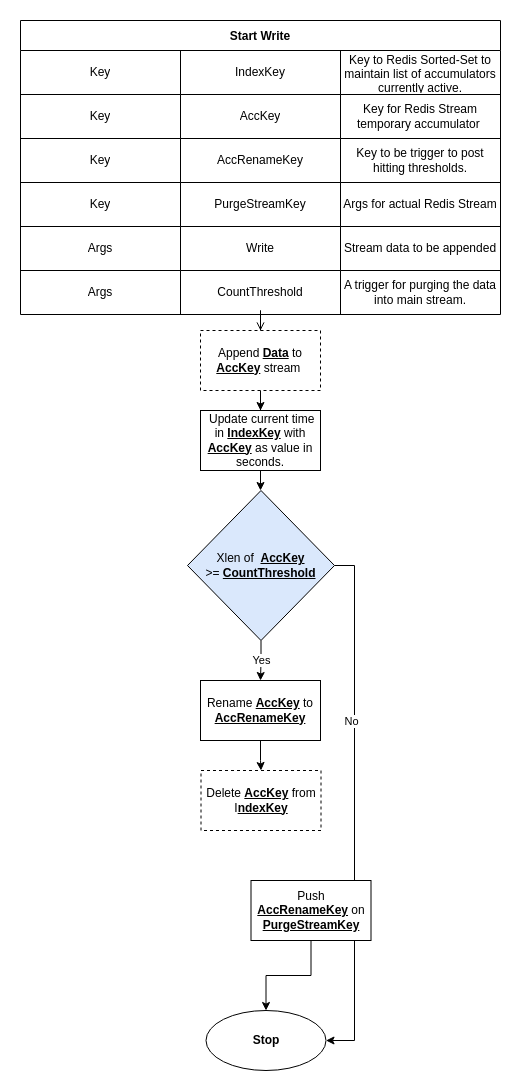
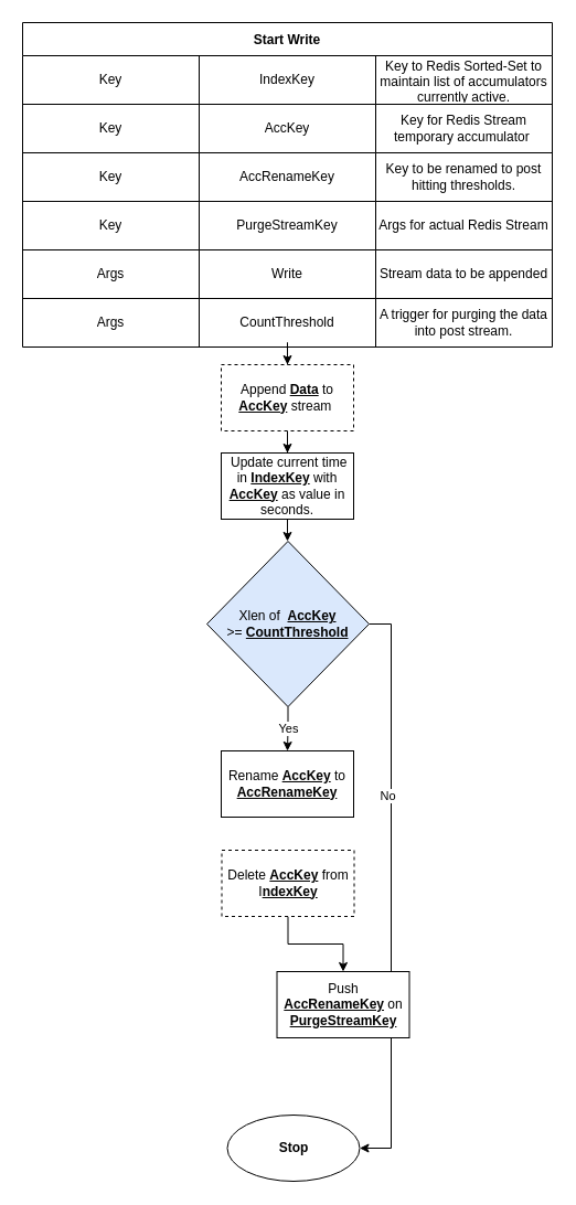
- <mxCell id="15" value="Key to be trigger to post hitting thresholds." style="shape=partialRectangle;html=1;whiteSpace=wrap;connectable=0;fillColor=none;top=0;left=0;bottom=0;right=0;overflow=hidden;" vertex="1" parent="12"><mxGeometry x="320" width="160" height="44" as="geometry"><mxRectangle width="160" height="44" as="alternateBounds" /></mxGeometry></mxCell>
+ <mxCell id="15" value="Key to be renamed to post hitting thresholds." style="shape=partialRectangle;html=1;whiteSpace=wrap;connectable=0;fillColor=none;top=0;left=0;bottom=0;right=0;overflow=hidden;" vertex="1" parent="12"><mxGeometry x="320" width="160" height="44" as="geometry"><mxRectangle width="160" height="44" as="alternateBounds" /></mxGeometry></mxCell>
- <mxCell id="27" value="A trigger for purging the data into main stream." style="shape=partialRectangle;html=1;whiteSpace=wrap;connectable=0;fillColor=none;top=0;left=0;bottom=0;right=0;overflow=hidden;" vertex="1" parent="24"><mxGeometry x="320" width="160" height="44" as="geometry"><mxRectangle width="160" height="44" as="alternateBounds" /></mxGeometry></mxCell>
+ <mxCell id="27" value="A trigger for purging the data into post stream." style="shape=partialRectangle;html=1;whiteSpace=wrap;connectable=0;fillColor=none;top=0;left=0;bottom=0;right=0;overflow=hidden;" vertex="1" parent="24"><mxGeometry x="320" width="160" height="44" as="geometry"><mxRectangle width="160" height="44" as="alternateBounds" /></mxGeometry></mxCell>
- <mxCell id="2" value="" style="edgeStyle=orthogonalEdgeStyle;rounded=0;orthogonalLoop=1;jettySize=auto;html=1;endArrow=open;" edge="1" parent="1" source="3" target="29"><mxGeometry relative="1" as="geometry" /></mxCell>
+ <mxCell id="2" value="" style="edgeStyle=orthogonalEdgeStyle;rounded=0;orthogonalLoop=1;jettySize=auto;html=1;" edge="1" parent="1" source="3" target="29"><mxGeometry relative="1" as="geometry" /></mxCell>
- <mxCell id="36" value="" style="edgeStyle=orthogonalEdgeStyle;rounded=0;orthogonalLoop=1;jettySize=auto;html=1;" edge="1" parent="1" source="37" target="39"><mxGeometry relative="1" as="geometry" /></mxCell>
+ <mxCell id="38" value="" style="edgeStyle=orthogonalEdgeStyle;rounded=0;orthogonalLoop=1;jettySize=auto;html=1;" edge="1" parent="1" source="39" target="41"><mxGeometry relative="1" as="geometry" /></mxCell>
- <mxCell id="40" value="" style="edgeStyle=orthogonalEdgeStyle;rounded=0;orthogonalLoop=1;jettySize=auto;html=1;" edge="1" parent="1" source="41" target="42"><mxGeometry relative="1" as="geometry" /></mxCell>
